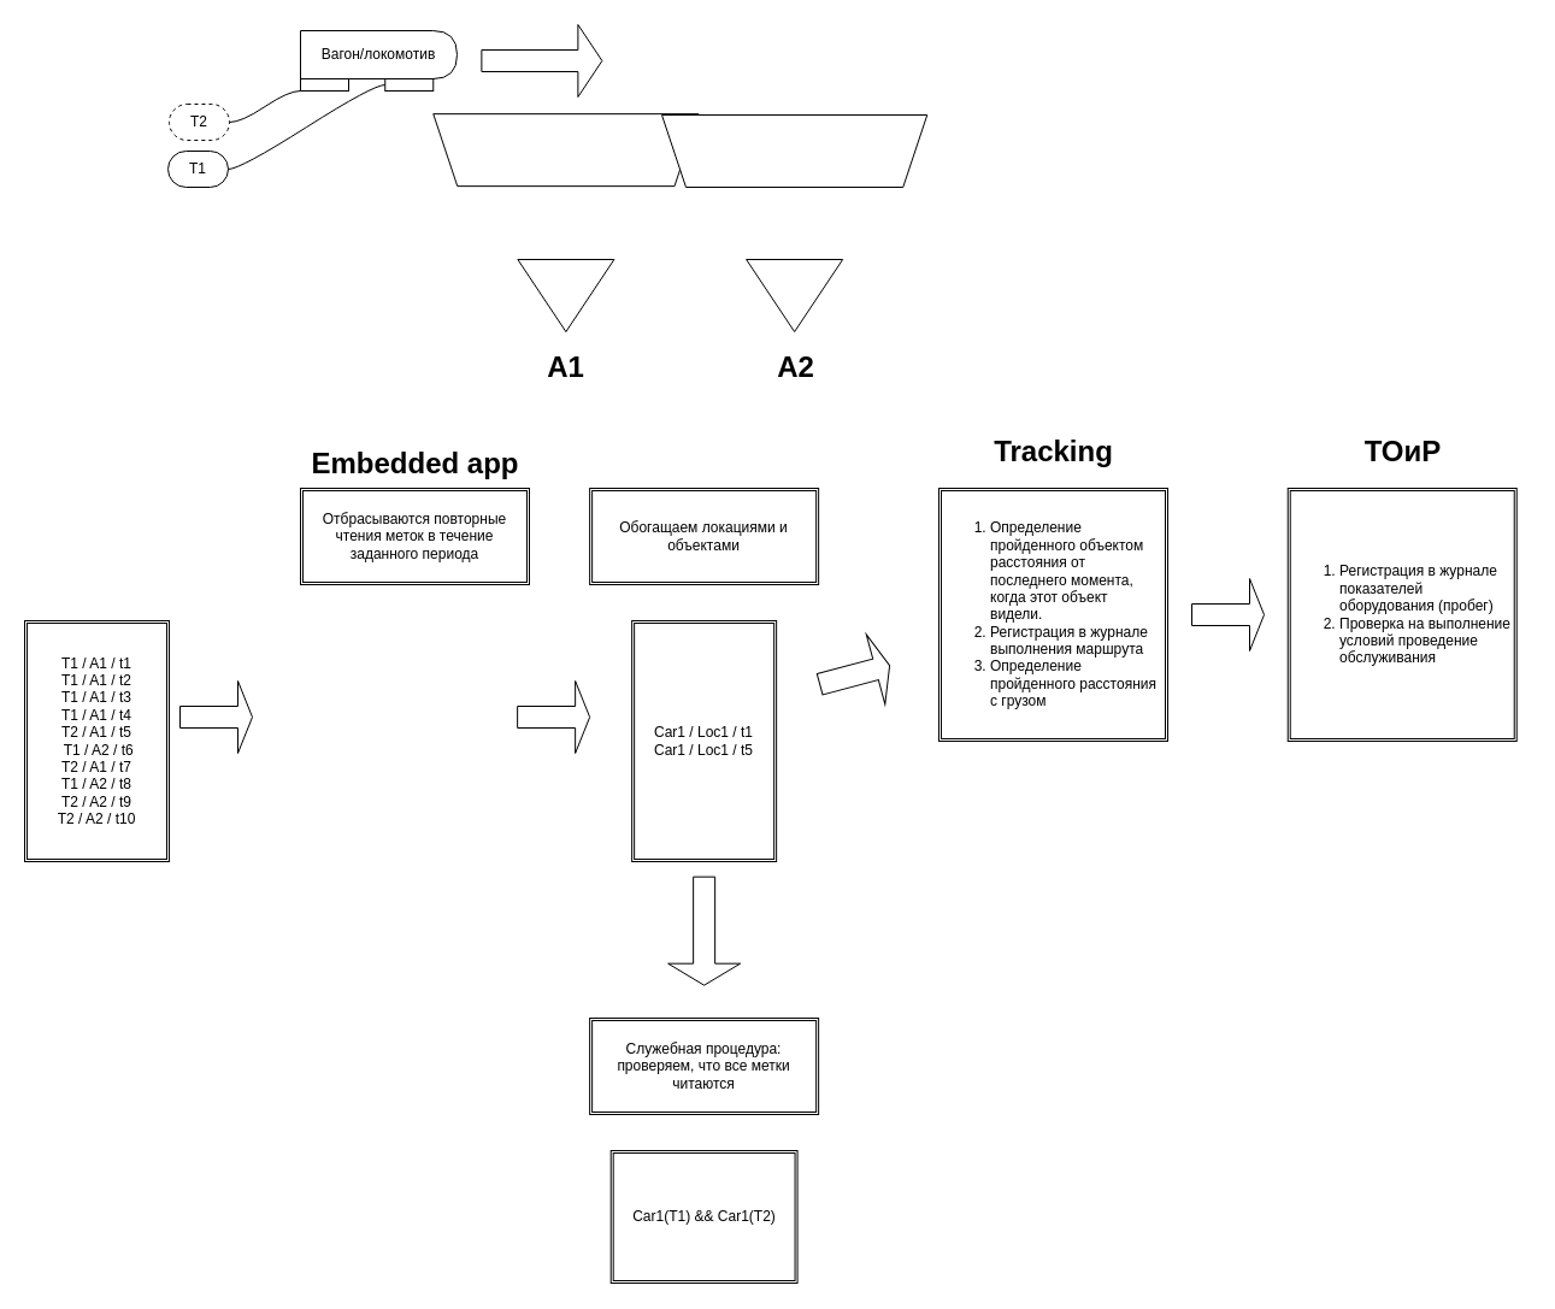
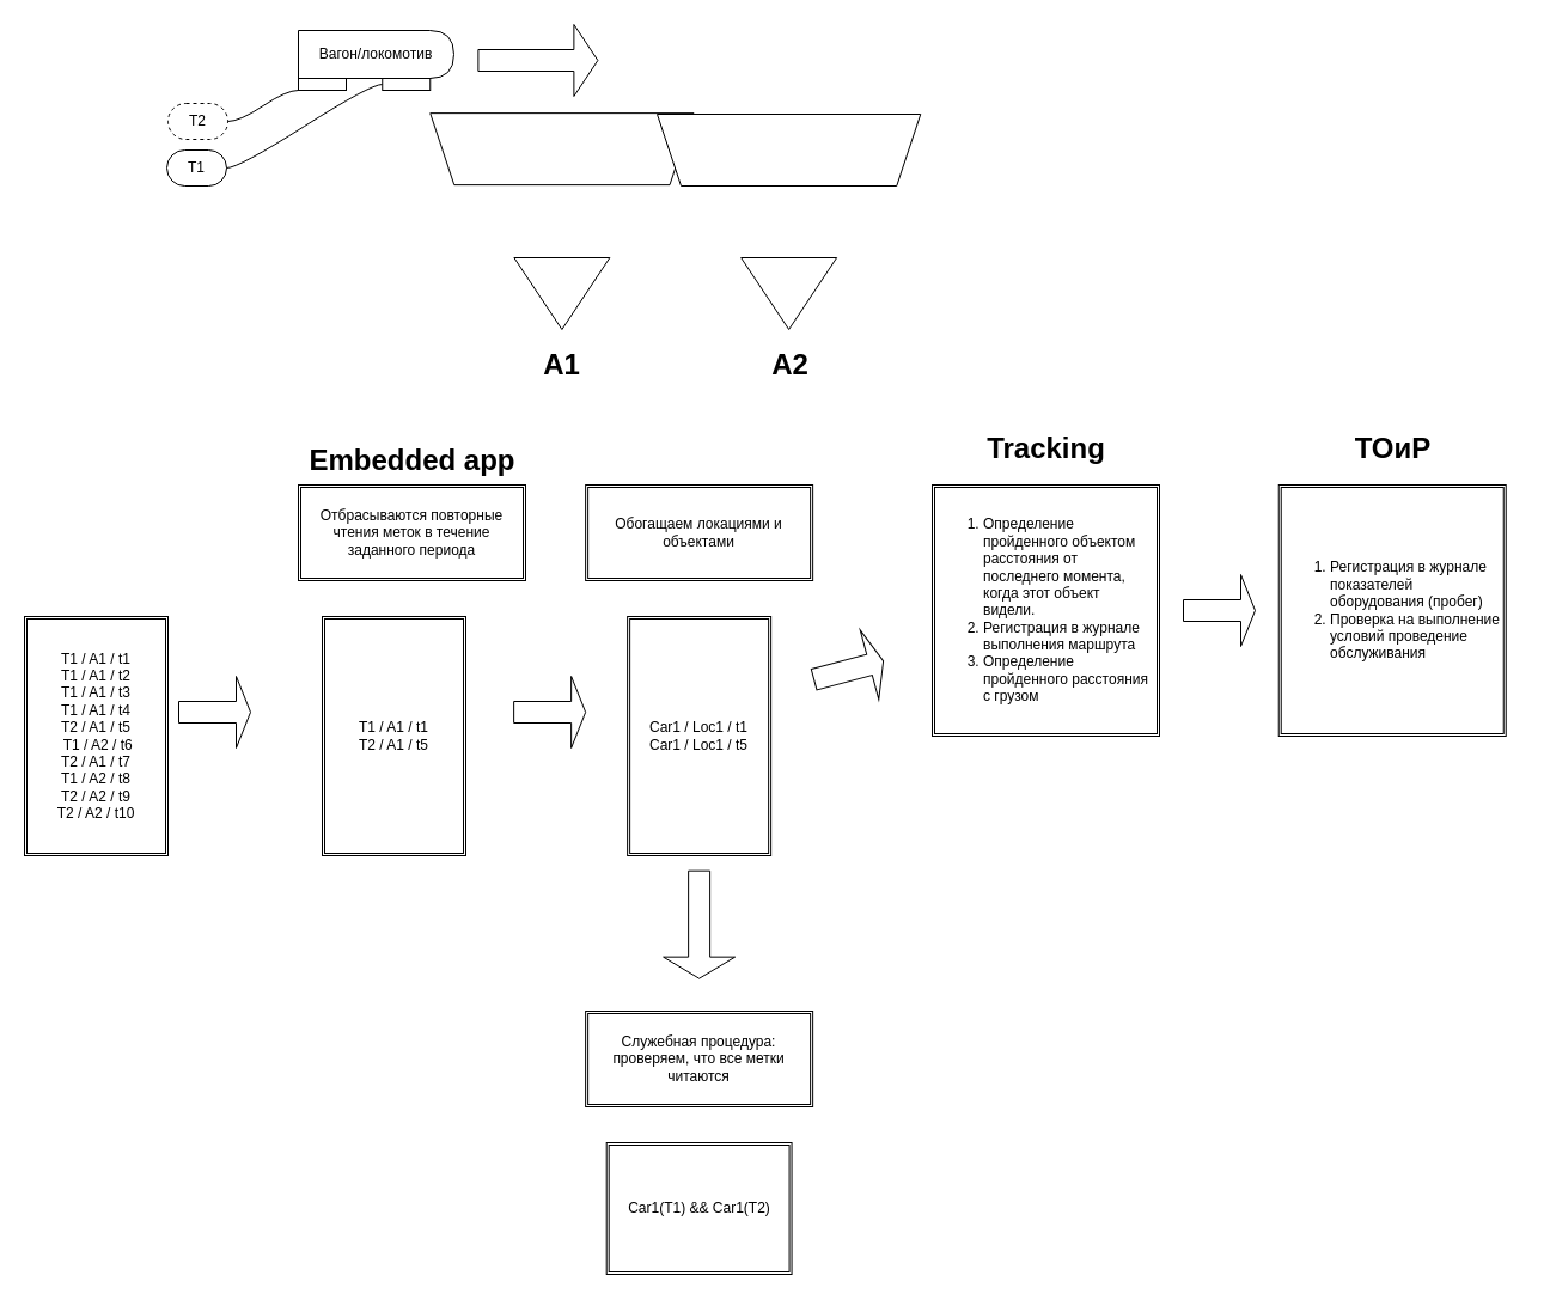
+ <mxCell id="21" value="T1 / A1 / t1&lt;br&gt;T2 / A1 / t5" style="shape=ext;double=1;rounded=0;whiteSpace=wrap;html=1;" vertex="1" parent="1"><mxGeometry x="269" y="515" width="120" height="200" as="geometry" /></mxCell>
